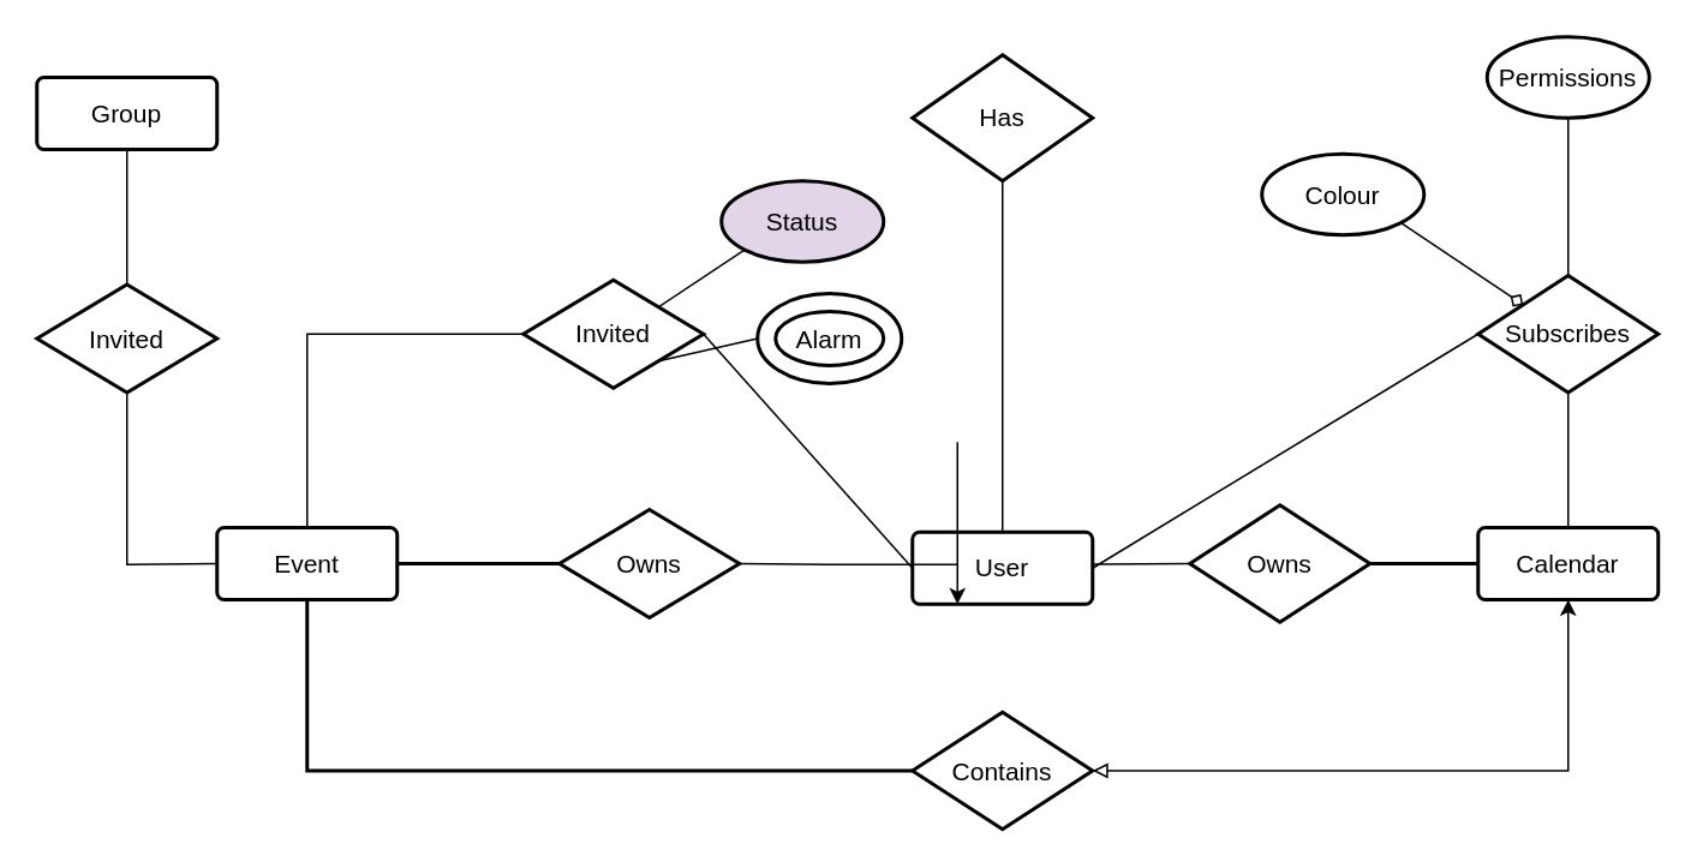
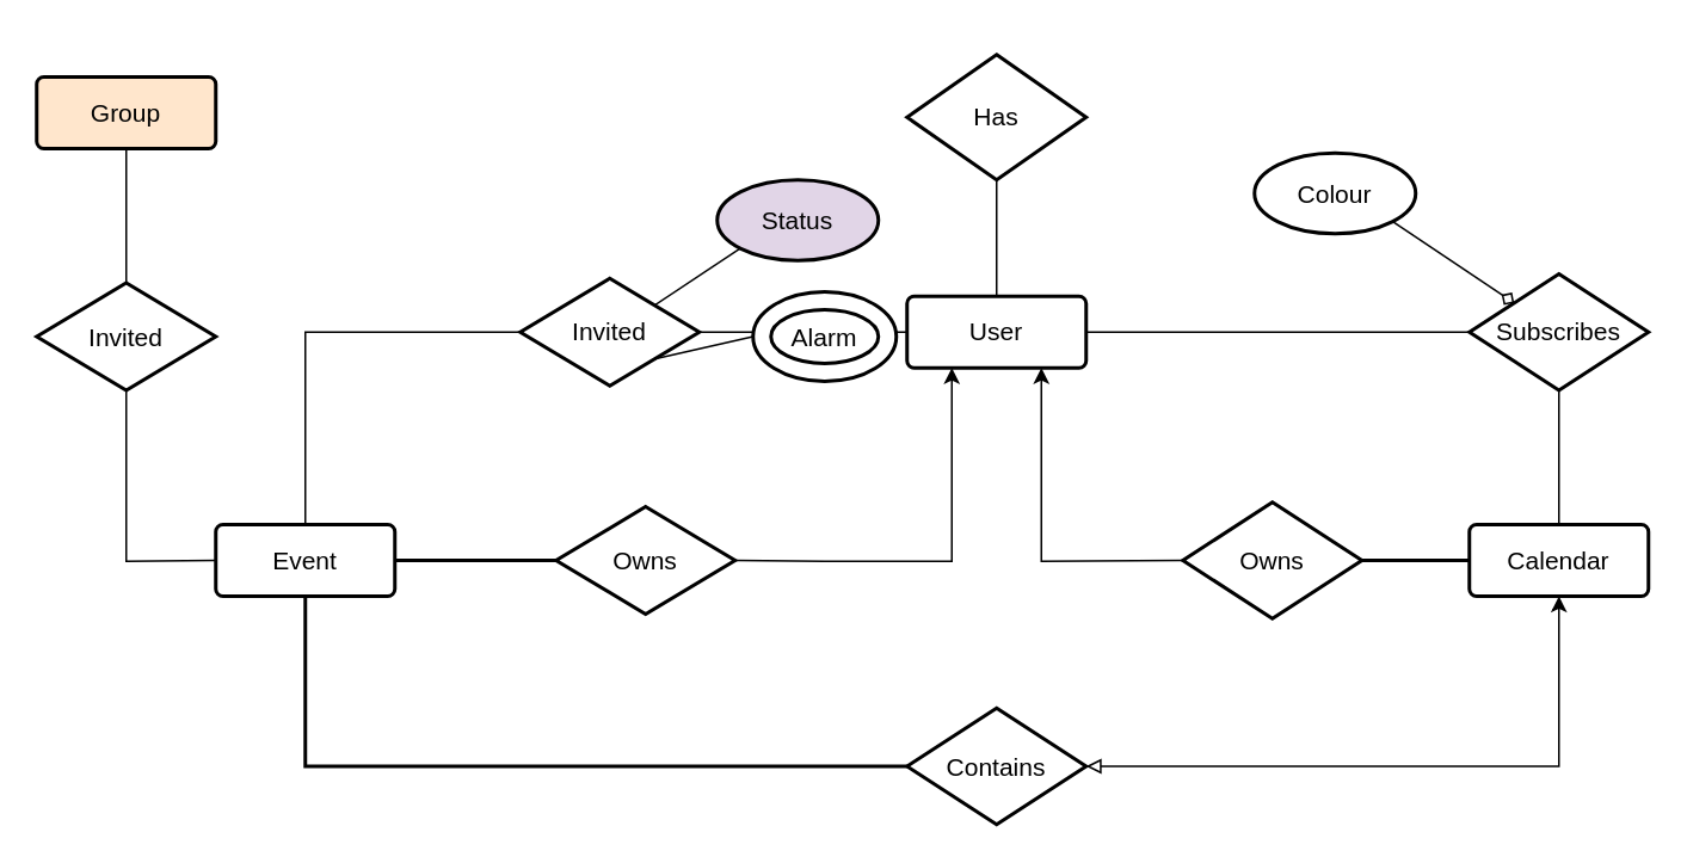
- <mxCell id="30" value="Permissions" style="ellipse;whiteSpace=wrap;html=1;strokeWidth=2;fontSize=14;" vertex="1" parent="1"><mxGeometry x="825" y="20" width="90" height="45" as="geometry" /></mxCell>
- <mxCell id="10" value="Group" style="strokeWidth=2;rounded=1;arcSize=10;whiteSpace=wrap;html=1;align=center;fontSize=14;" parent="1" vertex="1"><mxGeometry x="20" y="42.5" width="100" height="40" as="geometry" /></mxCell>
+ <mxCell id="10" value="Group" style="strokeWidth=2;rounded=1;arcSize=10;whiteSpace=wrap;html=1;align=center;fontSize=14;fillColor=#ffe6cc;" parent="1" vertex="1"><mxGeometry x="20" y="42.5" width="100" height="40" as="geometry" /></mxCell>
- <mxCell id="29" style="edgeStyle=none;rounded=0;orthogonalLoop=1;jettySize=auto;html=1;exitX=0.5;exitY=1;exitDx=0;exitDy=0;entryX=0.5;entryY=0;entryDx=0;entryDy=0;startArrow=none;startFill=0;endArrow=none;endFill=0;fontSize=14;" edge="1" parent="1" source="30" target="15"><mxGeometry relative="1" as="geometry" /></mxCell>
- <mxCell id="6" value="User" style="strokeWidth=2;rounded=1;arcSize=10;whiteSpace=wrap;html=1;align=center;fontSize=14;" parent="1" vertex="1"><mxGeometry x="506" y="295" width="100" height="40" as="geometry" /></mxCell>
+ <mxCell id="6" value="User" style="strokeWidth=2;rounded=1;arcSize=10;whiteSpace=wrap;html=1;align=center;fontSize=14;" parent="1" vertex="1"><mxGeometry x="506" y="165" width="100" height="40" as="geometry" /></mxCell>
